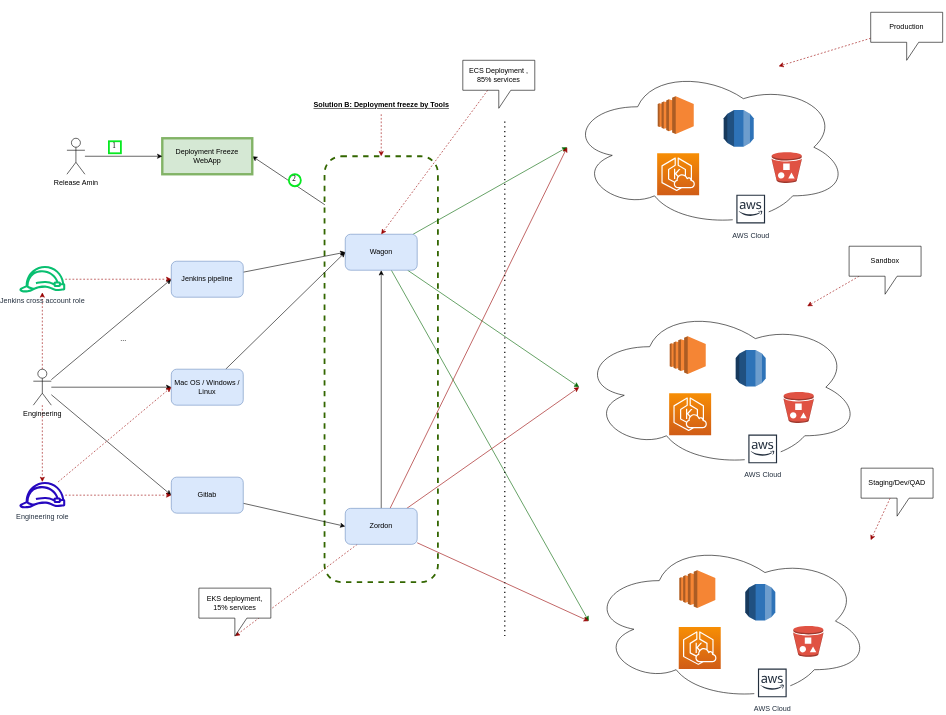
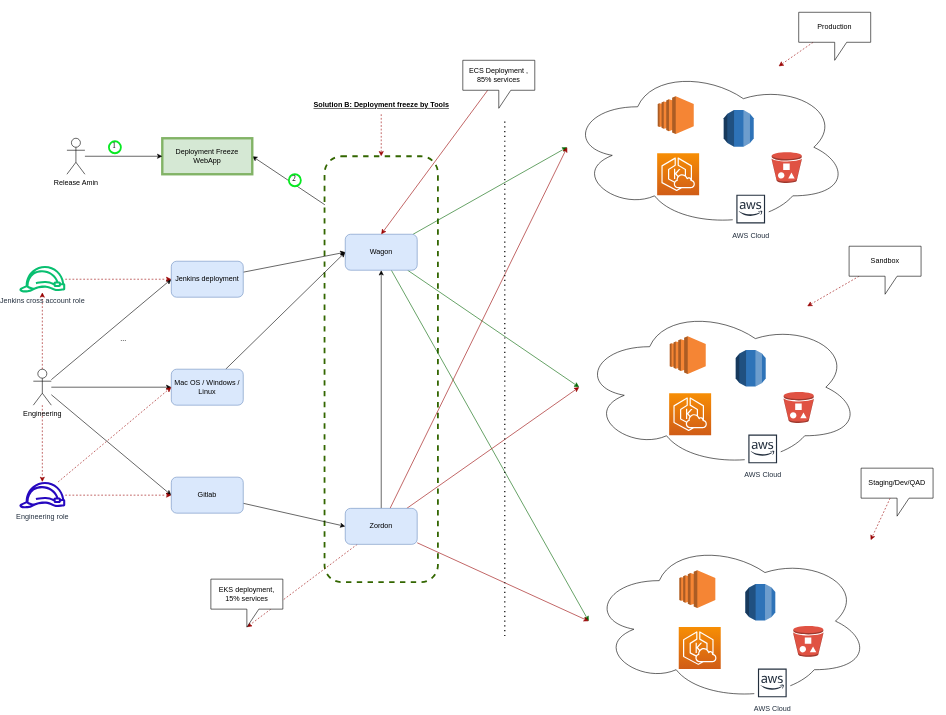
- <mxCell id="49" value="Production" style="shape=callout;whiteSpace=wrap;html=1;perimeter=calloutPerimeter;" vertex="1" parent="1"><mxGeometry x="1440" y="20" width="120" height="80" as="geometry" /></mxCell>
+ <mxCell id="49" value="Production" style="shape=callout;whiteSpace=wrap;html=1;perimeter=calloutPerimeter;" vertex="1" parent="1"><mxGeometry x="1320" y="20" width="120" height="80" as="geometry" /></mxCell>
- <mxCell id="72" value="1" style="whiteSpace=wrap;html=1;aspect=fixed;strokeWidth=3;fontFamily=Tahoma;spacingBottom=4;spacingRight=2;strokeColor=#07e921;rounded=0;" vertex="1" parent="1"><mxGeometry x="170" y="235" width="20" height="20" as="geometry" /></mxCell>
+ <mxCell id="72" value="1" style="ellipse;whiteSpace=wrap;html=1;aspect=fixed;strokeWidth=3;fontFamily=Tahoma;spacingBottom=4;spacingRight=2;strokeColor=#07e921;" vertex="1" parent="1"><mxGeometry x="170" y="235" width="20" height="20" as="geometry" /></mxCell>
- <mxCell id="63" style="edgeStyle=none;rounded=0;orthogonalLoop=1;jettySize=auto;html=1;entryX=0.5;entryY=0;entryDx=0;entryDy=0;dashed=1;strokeColor=#990000;" edge="1" parent="1" source="64" target="7"><mxGeometry relative="1" as="geometry" /></mxCell>
+ <mxCell id="63" style="edgeStyle=none;rounded=0;orthogonalLoop=1;jettySize=auto;html=1;entryX=0.5;entryY=0;entryDx=0;entryDy=0;dashed=0;strokeColor=#990000;" edge="1" parent="1" source="64" target="7"><mxGeometry relative="1" as="geometry" /></mxCell>
- <mxCell id="55" value="Jenkins pipeline" style="rounded=1;whiteSpace=wrap;html=1;fillColor=#dae8fc;strokeColor=#6c8ebf;" vertex="1" parent="1"><mxGeometry x="274" y="435" width="120" height="60" as="geometry" /></mxCell>
+ <mxCell id="55" value="Jenkins deployment" style="rounded=1;whiteSpace=wrap;html=1;fillColor=#dae8fc;strokeColor=#6c8ebf;" vertex="1" parent="1"><mxGeometry x="274" y="435" width="120" height="60" as="geometry" /></mxCell>
- <mxCell id="65" value="EKS deployment, 15% services" style="shape=callout;whiteSpace=wrap;html=1;perimeter=calloutPerimeter;" vertex="1" parent="1"><mxGeometry x="320" y="980" width="120" height="80" as="geometry" /></mxCell>
+ <mxCell id="65" value="EKS deployment, 15% services" style="shape=callout;whiteSpace=wrap;html=1;perimeter=calloutPerimeter;" vertex="1" parent="1"><mxGeometry x="340" y="965" width="120" height="80" as="geometry" /></mxCell>
